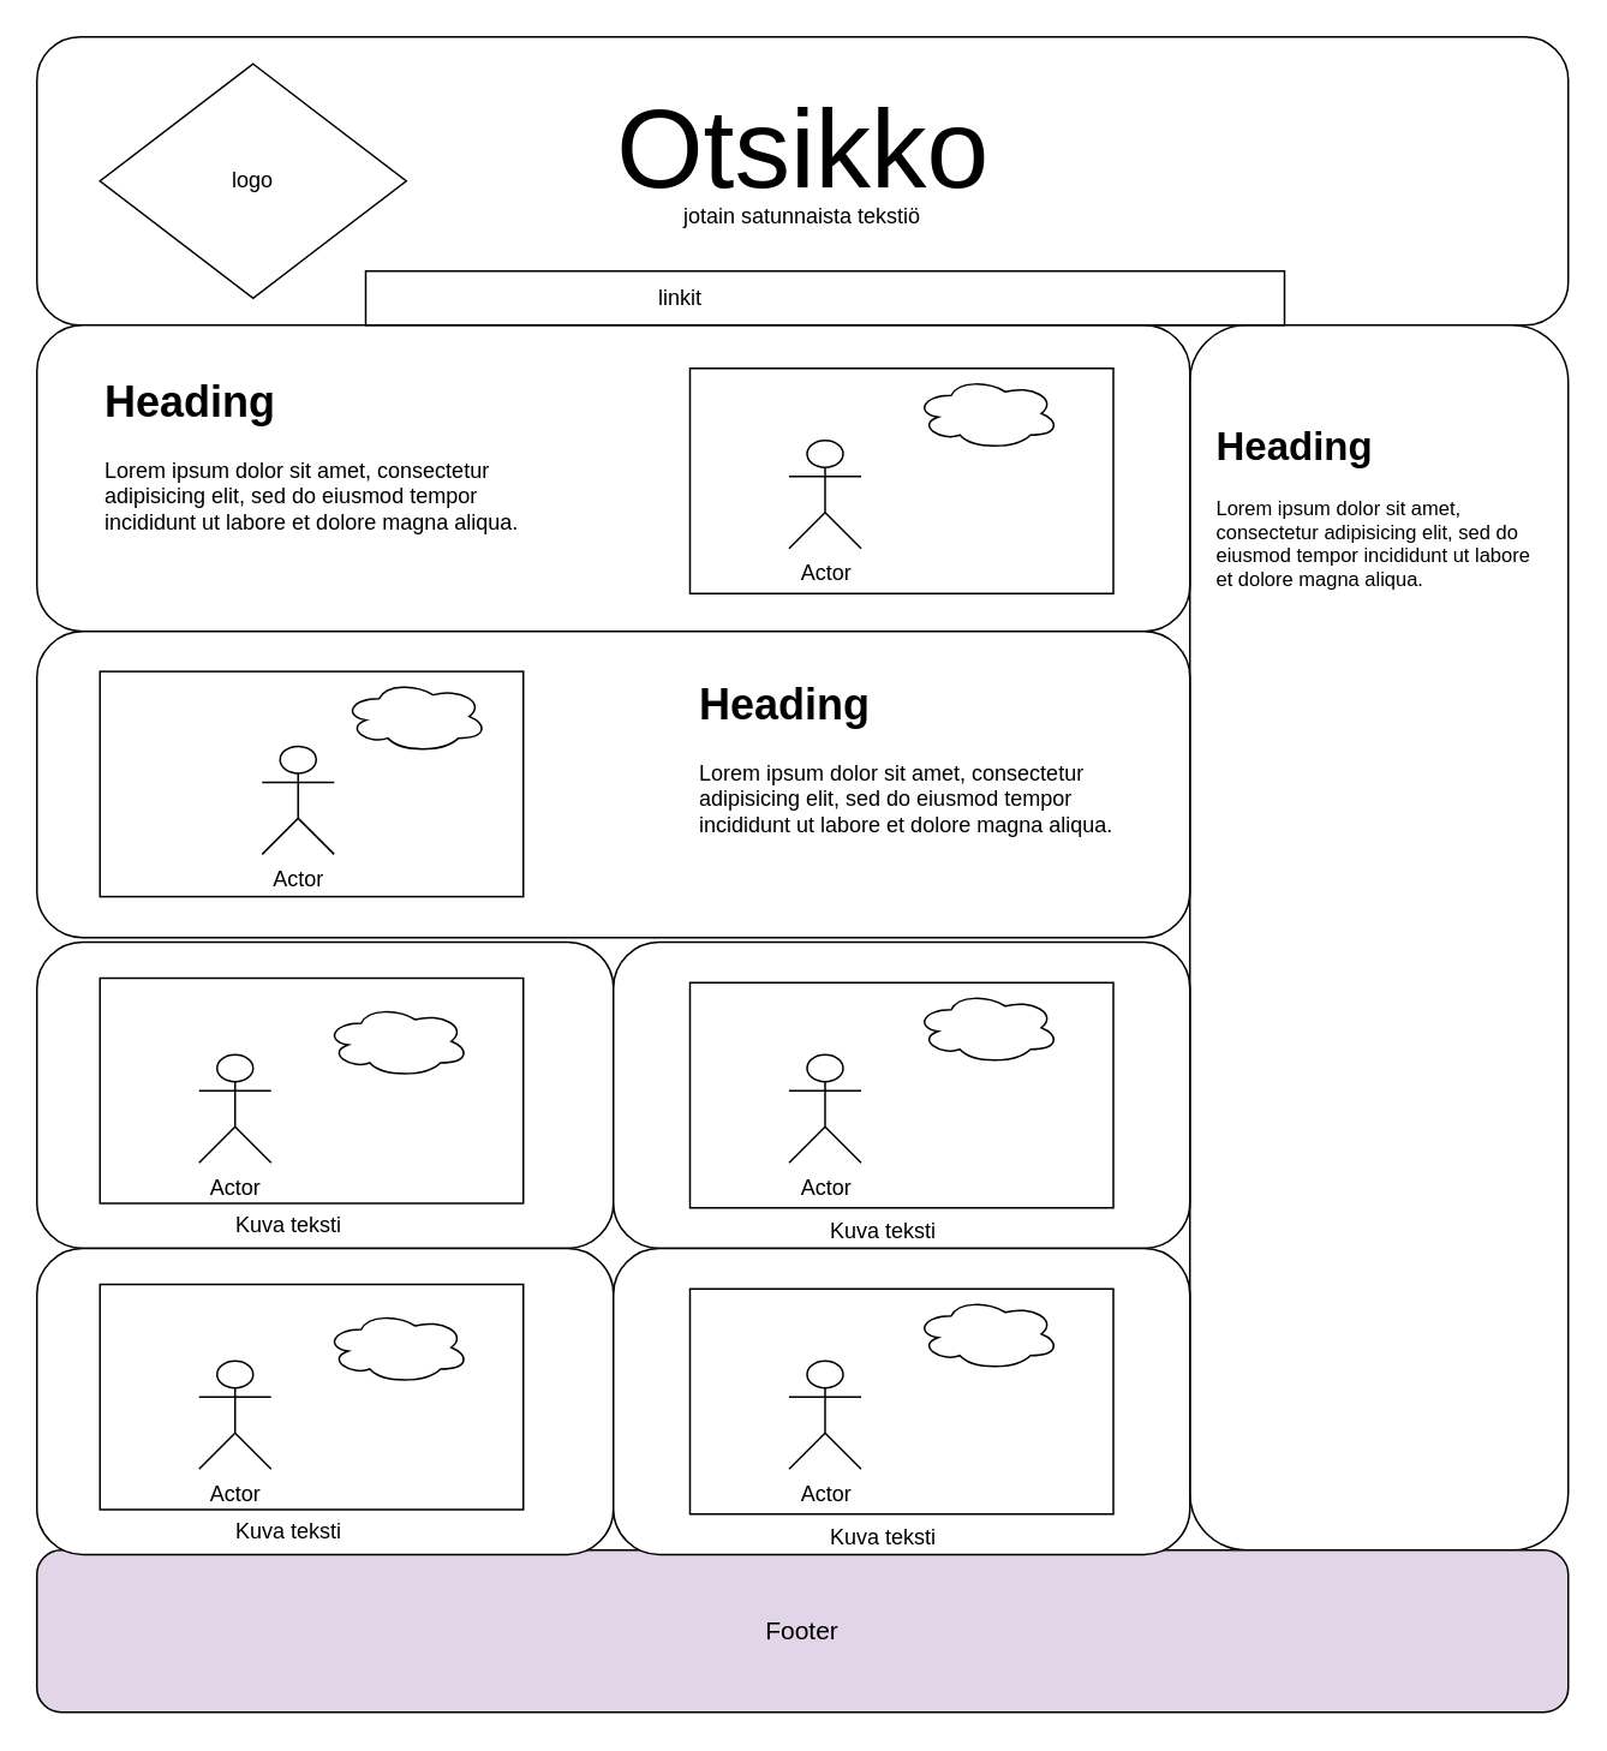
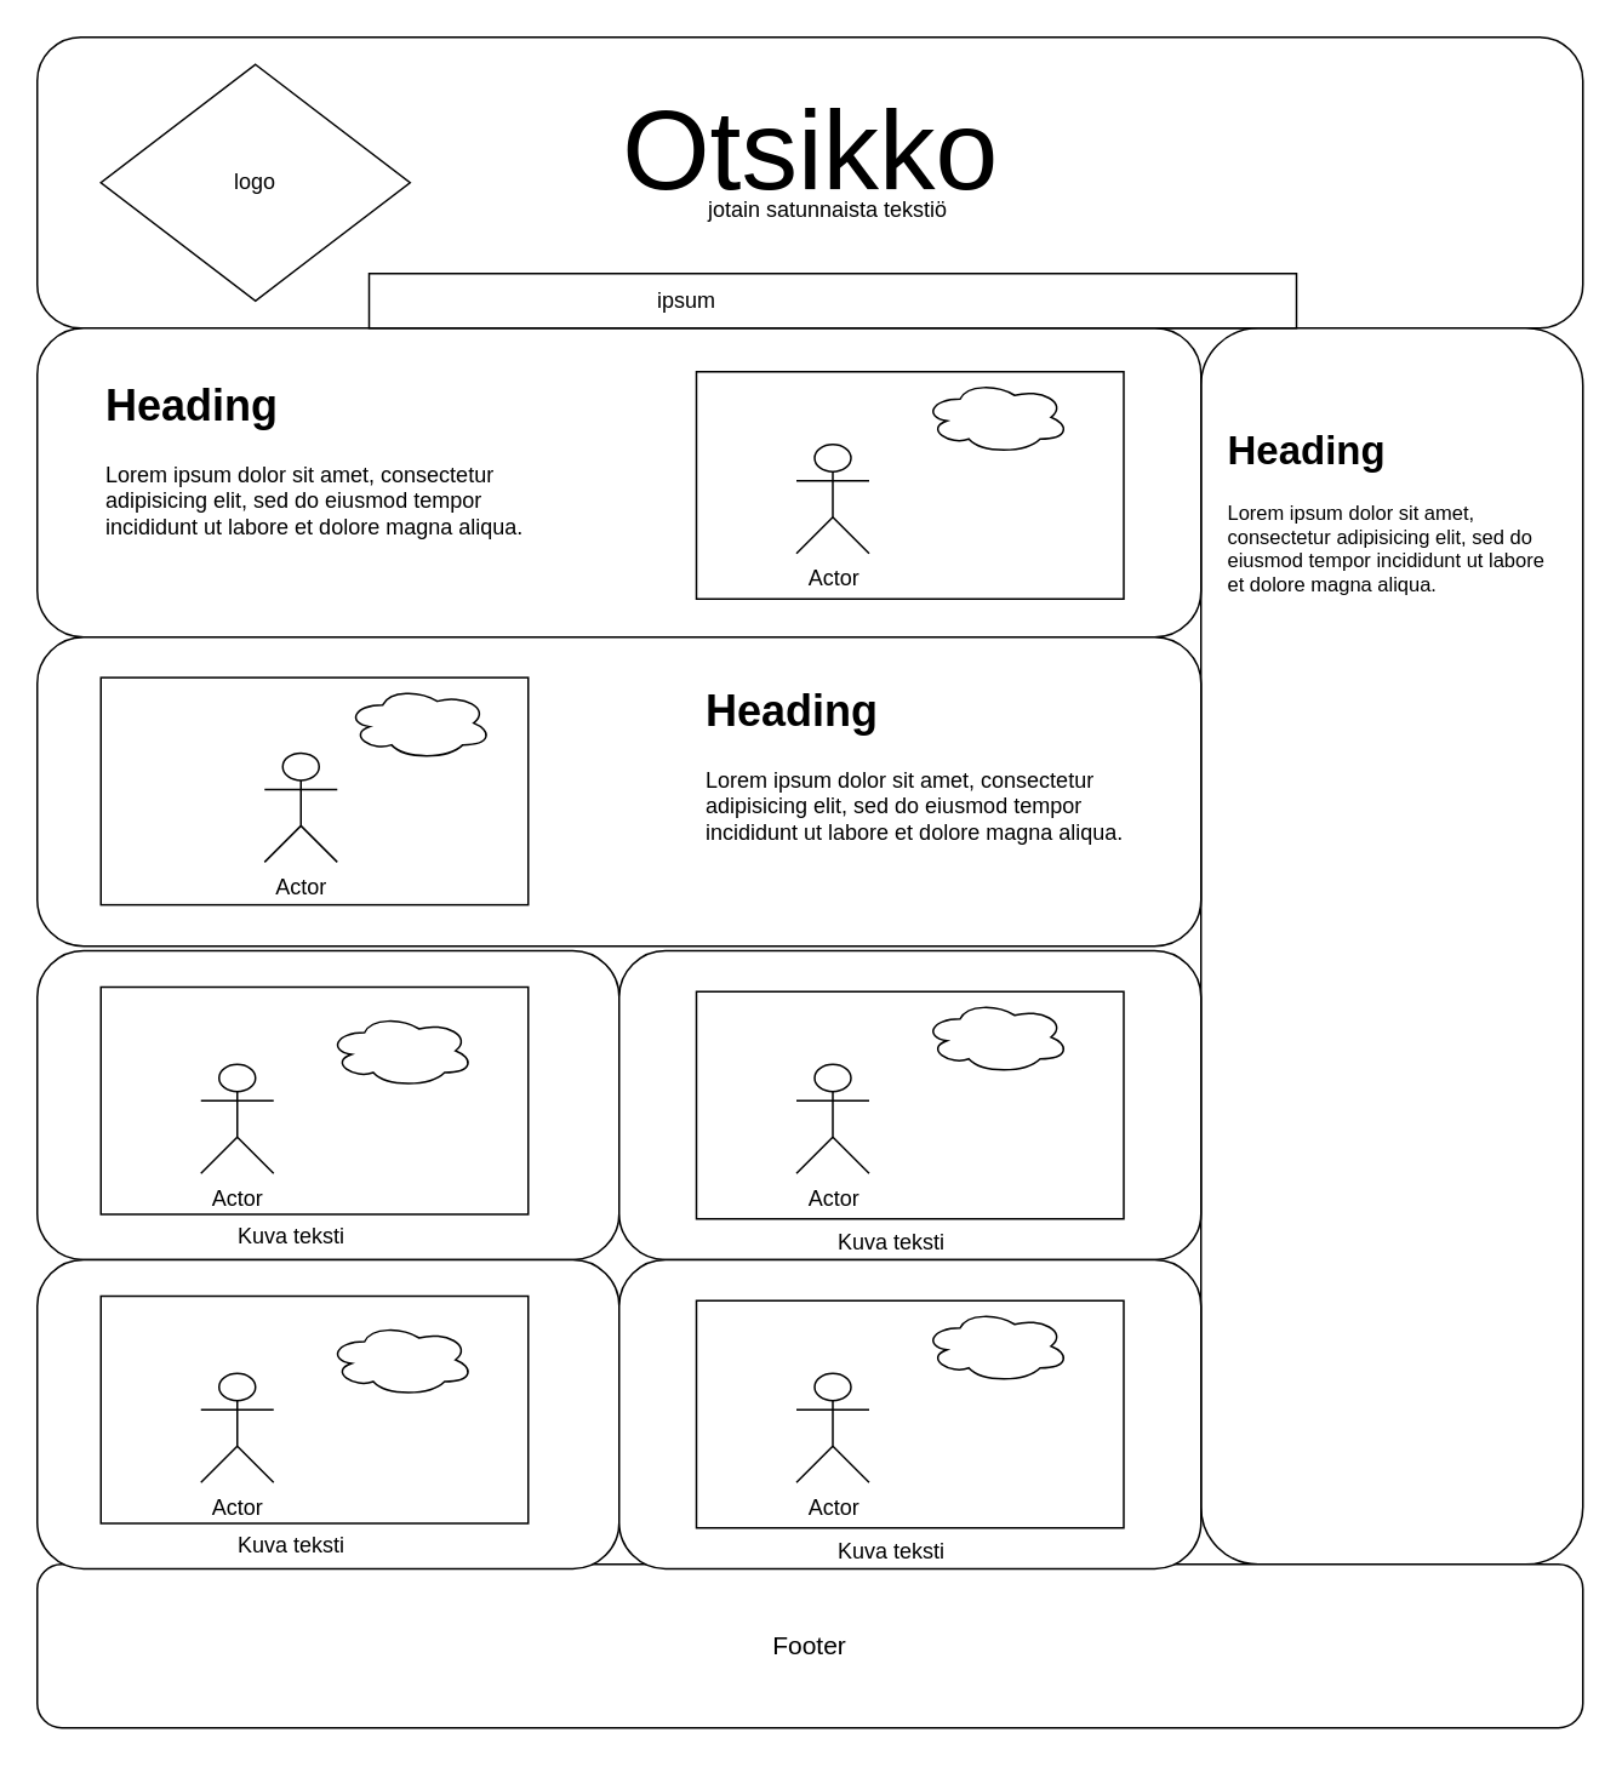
- <mxCell id="32" value="jotain satunnaista tekstiö" style="text;html=1;strokeColor=none;fillColor=none;align=center;verticalAlign=middle;whiteSpace=wrap;rounded=0;" vertex="1" parent="1"><mxGeometry x="360" y="110" width="170" height="20" as="geometry" /></mxCell>
+ <mxCell id="32" value="jotain satunnaista tekstiö" style="text;html=1;strokeColor=none;fillColor=none;align=center;verticalAlign=middle;whiteSpace=wrap;rounded=0;" vertex="1" parent="1"><mxGeometry x="370" y="105" width="170" height="20" as="geometry" /></mxCell>
- <mxCell id="33" value="linkit&amp;nbsp;" style="text;html=1;strokeColor=none;fillColor=none;align=center;verticalAlign=middle;whiteSpace=wrap;rounded=0;" vertex="1" parent="1"><mxGeometry x="218" y="155" width="322" height="20" as="geometry" /></mxCell>
+ <mxCell id="33" value="ipsum&amp;nbsp;" style="text;html=1;strokeColor=none;fillColor=none;align=center;verticalAlign=middle;whiteSpace=wrap;rounded=0;" vertex="1" parent="1"><mxGeometry x="218" y="155" width="322" height="20" as="geometry" /></mxCell>
- <mxCell id="6" value="Footer" style="rounded=1;whiteSpace=wrap;html=1;fontSize=14;fillColor=#e1d5e7;" parent="1" vertex="1"><mxGeometry y="860" width="850" height="90" as="geometry" x="20" /></mxCell>
+ <mxCell id="6" value="Footer" style="rounded=1;whiteSpace=wrap;html=1;fontSize=14;" parent="1" vertex="1"><mxGeometry y="860" width="850" height="90" as="geometry" x="20" /></mxCell>
